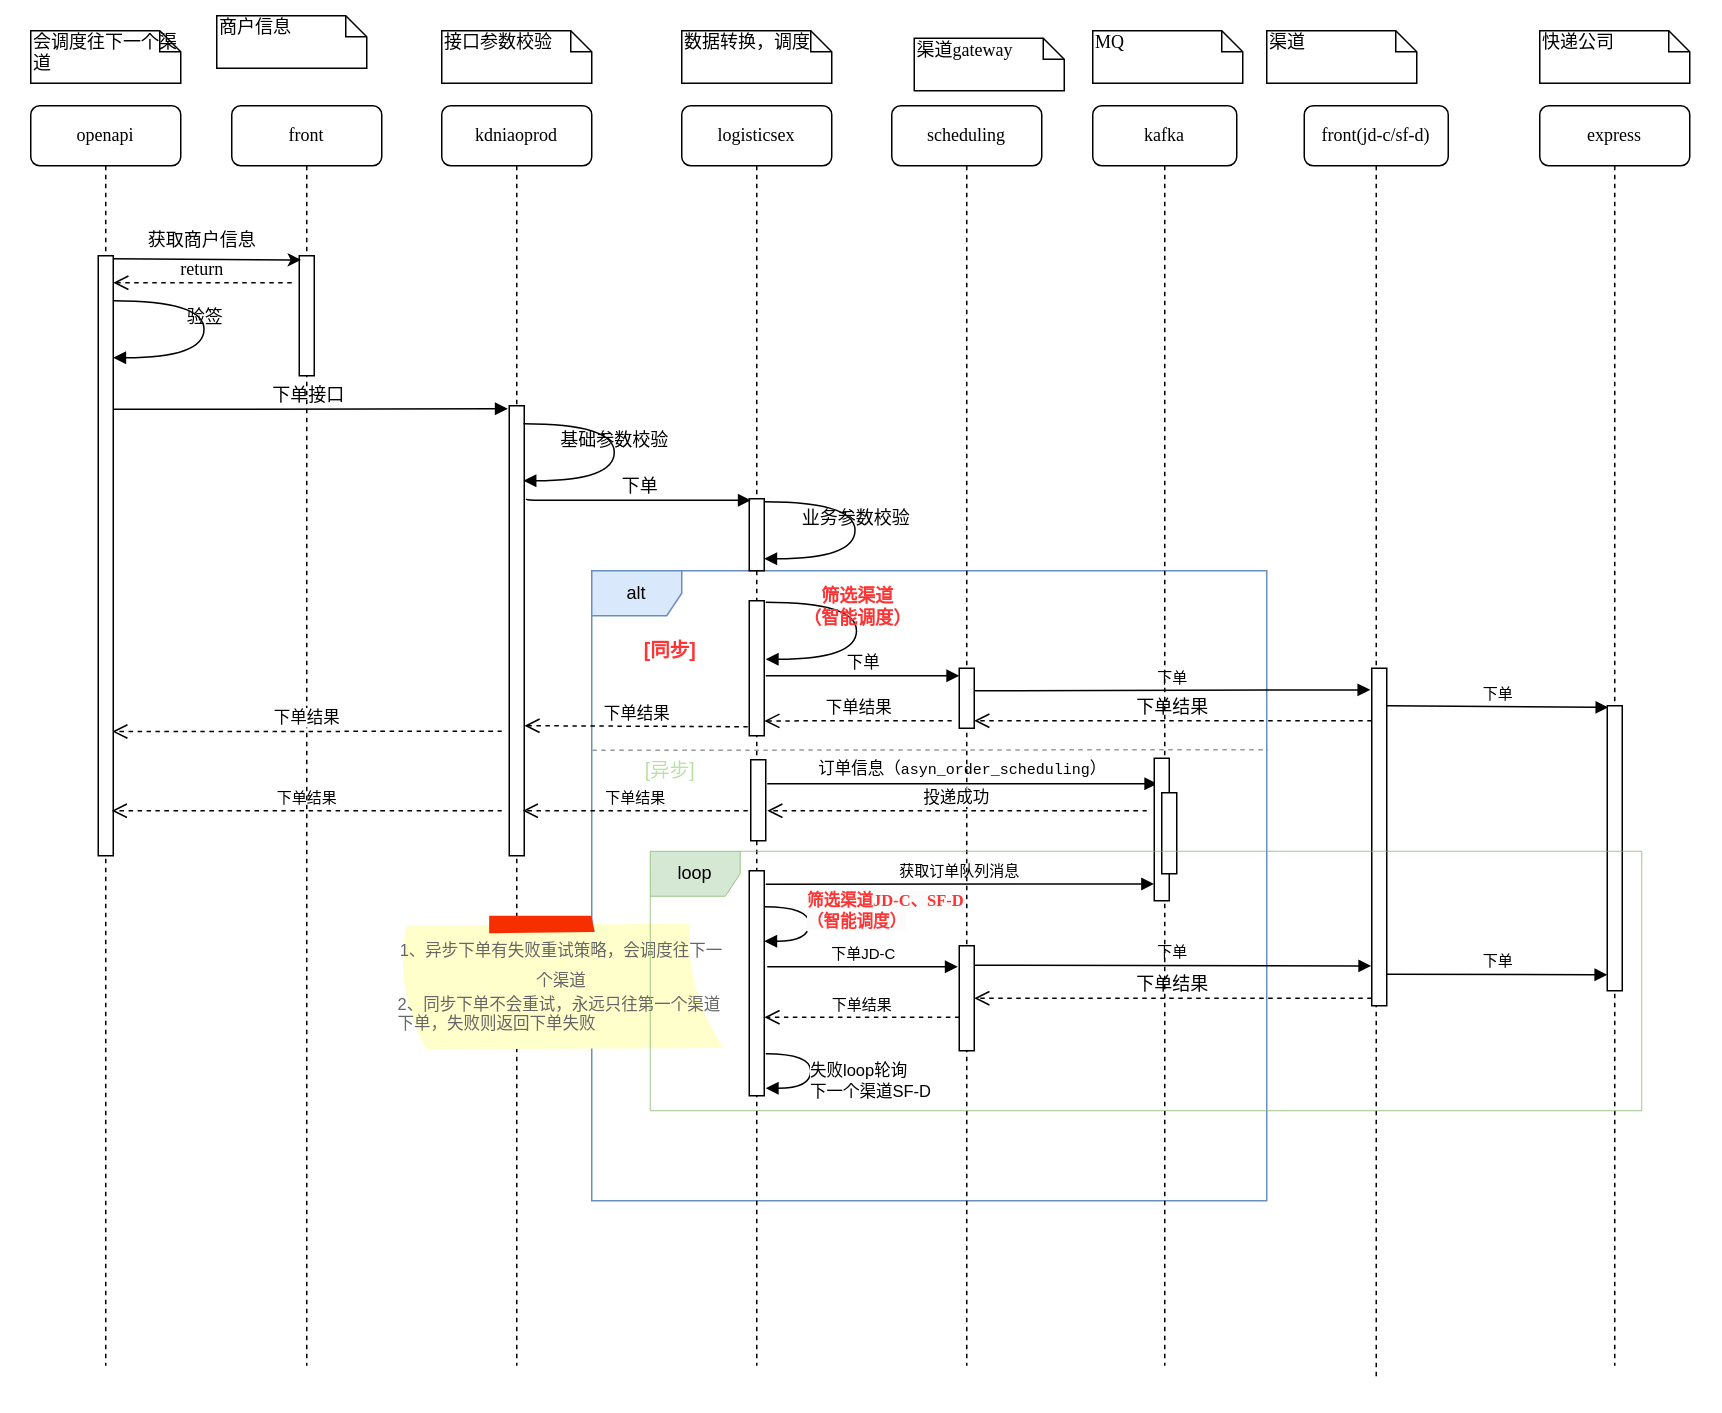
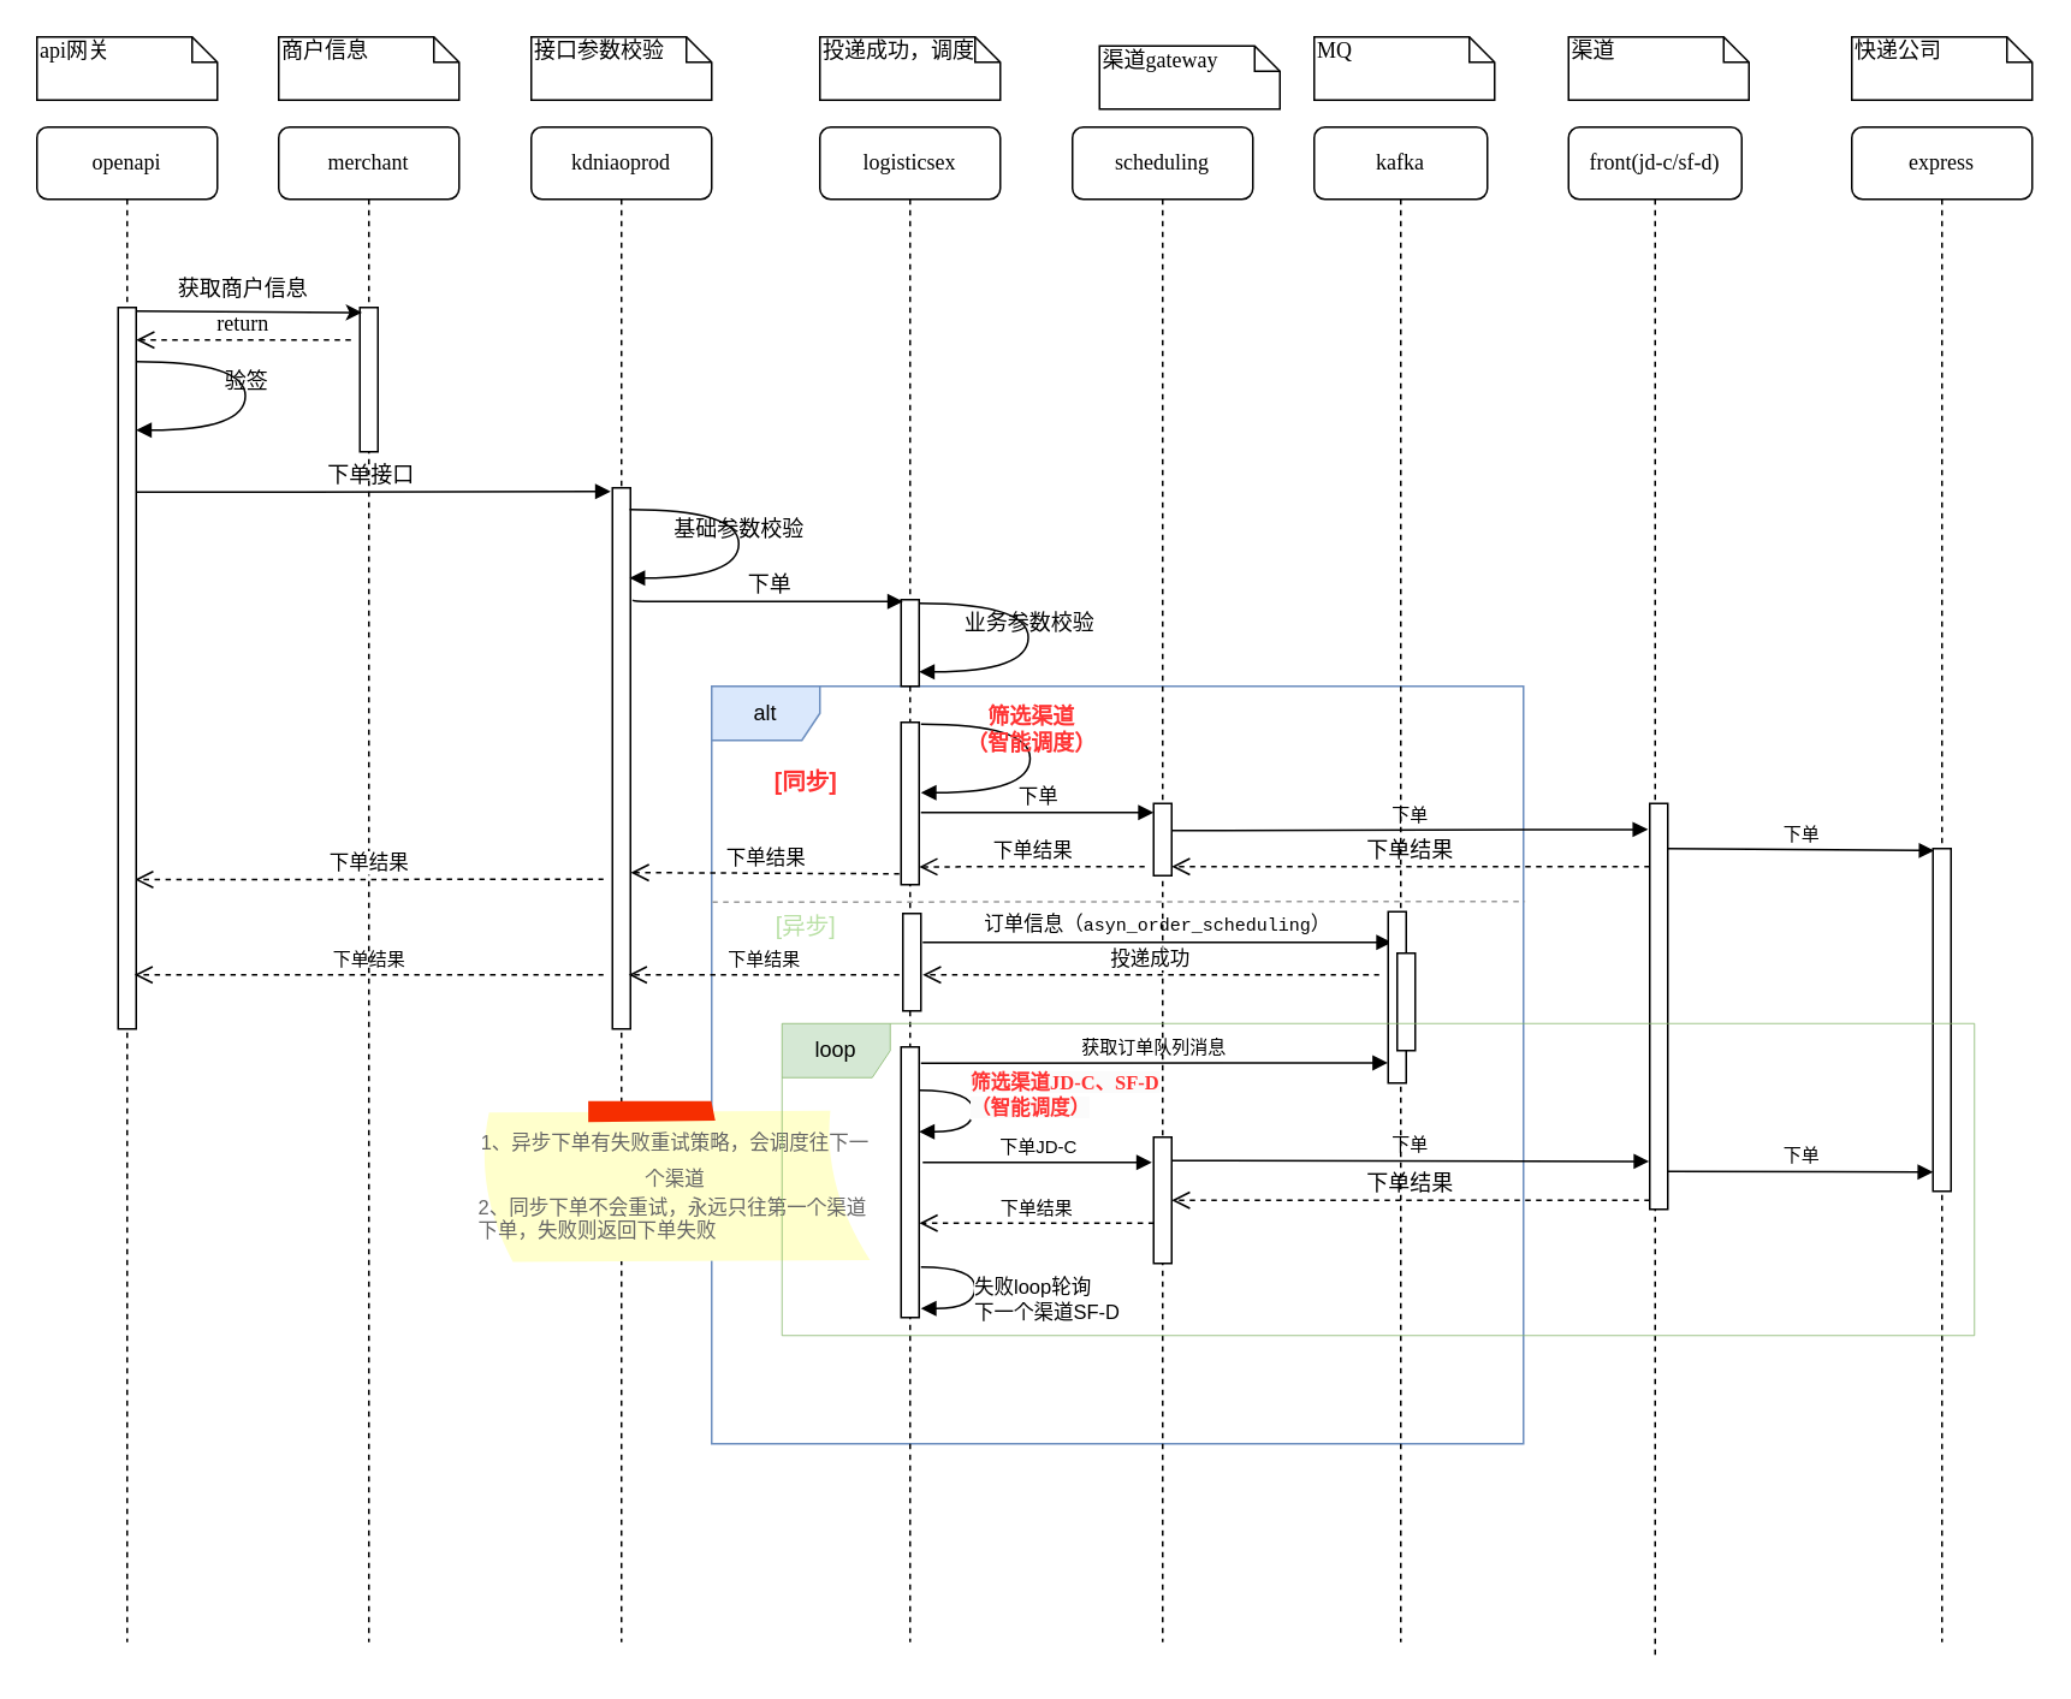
- <mxCell id="27" value="商户信息" style="shape=note;whiteSpace=wrap;html=1;size=14;verticalAlign=top;align=left;spacingTop=-6;rounded=0;shadow=0;comic=0;labelBackgroundColor=none;strokeWidth=1;fontFamily=Verdana;fontSize=12" parent="1" vertex="1"><mxGeometry x="144" y="10" width="100" height="35" as="geometry" /></mxCell>
+ <mxCell id="27" value="商户信息" style="shape=note;whiteSpace=wrap;html=1;size=14;verticalAlign=top;align=left;spacingTop=-6;rounded=0;shadow=0;comic=0;labelBackgroundColor=none;strokeWidth=1;fontFamily=Verdana;fontSize=12" parent="1" vertex="1"><mxGeometry x="154" y="20" width="100" height="35" as="geometry" /></mxCell>
- <mxCell id="29" value="数据转换，调度" style="shape=note;whiteSpace=wrap;html=1;size=14;verticalAlign=top;align=left;spacingTop=-6;rounded=0;shadow=0;comic=0;labelBackgroundColor=none;strokeWidth=1;fontFamily=Verdana;fontSize=12" parent="1" vertex="1"><mxGeometry x="454" y="20" width="100" height="35" as="geometry" /></mxCell>
+ <mxCell id="29" value="投递成功，调度" style="shape=note;whiteSpace=wrap;html=1;size=14;verticalAlign=top;align=left;spacingTop=-6;rounded=0;shadow=0;comic=0;labelBackgroundColor=none;strokeWidth=1;fontFamily=Verdana;fontSize=12" parent="1" vertex="1"><mxGeometry x="454" y="20" width="100" height="35" as="geometry" /></mxCell>
- <mxCell id="36" value="会调度往下一个渠道" style="shape=note;whiteSpace=wrap;html=1;size=14;verticalAlign=top;align=left;spacingTop=-6;rounded=0;shadow=0;comic=0;labelBackgroundColor=none;strokeWidth=1;fontFamily=Verdana;fontSize=12" parent="1" vertex="1"><mxGeometry x="20" y="20" width="100" height="35" as="geometry" /></mxCell>
+ <mxCell id="36" value="api网关" style="shape=note;whiteSpace=wrap;html=1;size=14;verticalAlign=top;align=left;spacingTop=-6;rounded=0;shadow=0;comic=0;labelBackgroundColor=none;strokeWidth=1;fontFamily=Verdana;fontSize=12" parent="1" vertex="1"><mxGeometry x="20" y="20" width="100" height="35" as="geometry" /></mxCell>
- <mxCell id="31" value="渠道" style="shape=note;whiteSpace=wrap;html=1;size=14;verticalAlign=top;align=left;spacingTop=-6;rounded=0;shadow=0;comic=0;labelBackgroundColor=none;strokeWidth=1;fontFamily=Verdana;fontSize=12" parent="1" vertex="1"><mxGeometry x="844" y="20" width="100" height="35" as="geometry" /></mxCell>
+ <mxCell id="31" value="渠道" style="shape=note;whiteSpace=wrap;html=1;size=14;verticalAlign=top;align=left;spacingTop=-6;rounded=0;shadow=0;comic=0;labelBackgroundColor=none;strokeWidth=1;fontFamily=Verdana;fontSize=12" parent="1" vertex="1"><mxGeometry x="869" y="20" width="100" height="35" as="geometry" /></mxCell>
- <mxCell id="21" value="front" style="shape=umlLifeline;perimeter=lifelinePerimeter;whiteSpace=wrap;html=1;container=1;collapsible=0;recursiveResize=0;outlineConnect=0;rounded=1;shadow=0;comic=0;labelBackgroundColor=none;strokeWidth=1;fontFamily=Verdana;fontSize=12;align=center;" parent="1" vertex="1"><mxGeometry x="154" y="70" width="100" height="840" as="geometry" /></mxCell>
+ <mxCell id="21" value="merchant" style="shape=umlLifeline;perimeter=lifelinePerimeter;whiteSpace=wrap;html=1;container=1;collapsible=0;recursiveResize=0;outlineConnect=0;rounded=1;shadow=0;comic=0;labelBackgroundColor=none;strokeWidth=1;fontFamily=Verdana;fontSize=12;align=center;" parent="1" vertex="1"><mxGeometry x="154" y="70" width="100" height="840" as="geometry" /></mxCell>
